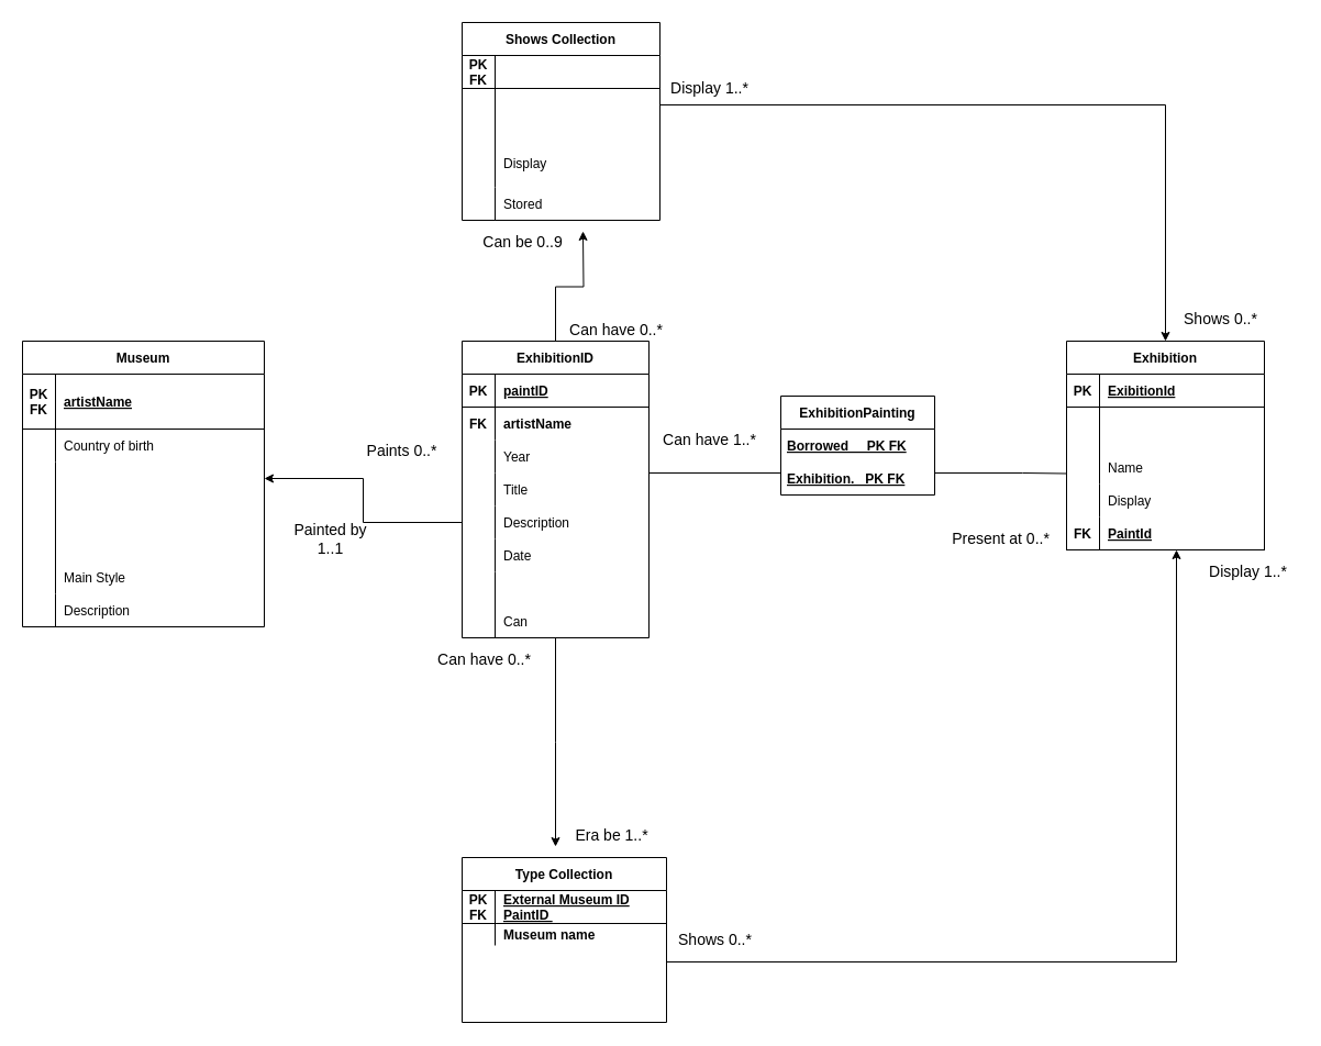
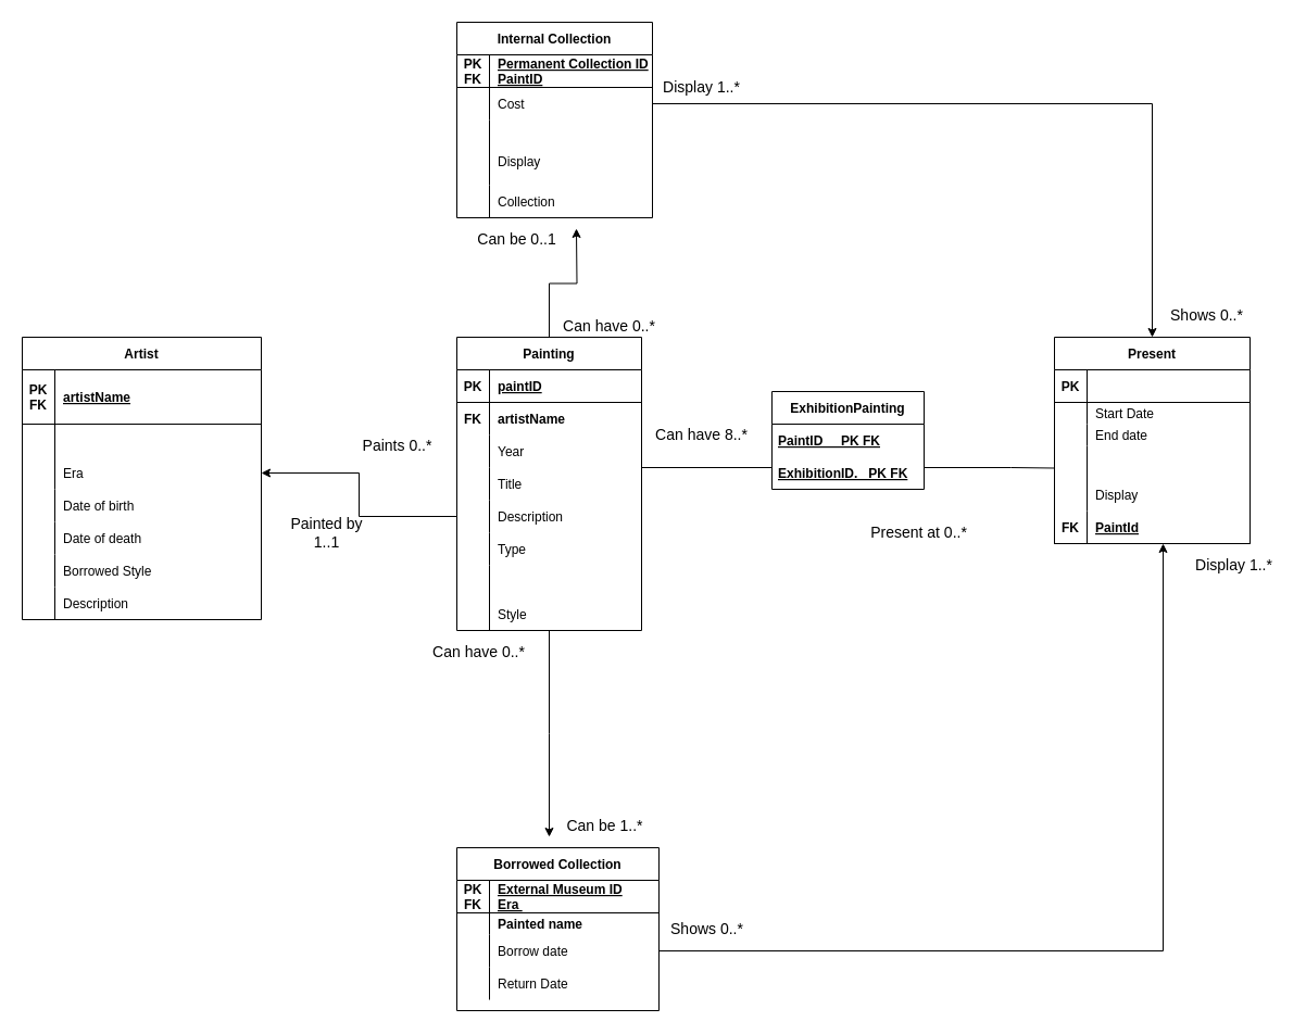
- <mxCell id="50" value="Shows Collection" style="shape=table;startSize=30;container=1;collapsible=1;childLayout=tableLayout;fixedRows=1;rowLines=0;fontStyle=1;align=center;resizeLast=1;" parent="1" vertex="1"><mxGeometry x="420" y="20" width="180" height="180" as="geometry" /></mxCell>
+ <mxCell id="50" value="Internal Collection" style="shape=table;startSize=30;container=1;collapsible=1;childLayout=tableLayout;fixedRows=1;rowLines=0;fontStyle=1;align=center;resizeLast=1;" parent="1" vertex="1"><mxGeometry x="420" y="20" width="180" height="180" as="geometry" /></mxCell>
+ <mxCell id="53" value="Permanent Collection ID&#10;PaintID" style="shape=partialRectangle;connectable=0;fillColor=none;top=0;left=0;bottom=0;right=0;align=left;spacingLeft=6;fontStyle=5;overflow=hidden;" parent="51" vertex="1"><mxGeometry x="30" width="150" height="30" as="geometry"><mxRectangle width="150" height="30" as="alternateBounds" /></mxGeometry></mxCell>
+ <mxCell id="56" value="Cost" style="shape=partialRectangle;connectable=0;fillColor=none;top=0;left=0;bottom=0;right=0;align=left;spacingLeft=6;overflow=hidden;" parent="54" vertex="1"><mxGeometry x="30" width="150" height="30" as="geometry"><mxRectangle width="150" height="30" as="alternateBounds" /></mxGeometry></mxCell>
- <mxCell id="64" value="Stored" style="shape=partialRectangle;connectable=0;fillColor=none;top=0;left=0;bottom=0;right=0;align=left;spacingLeft=6;overflow=hidden;" parent="62" vertex="1"><mxGeometry x="30" width="150" height="30" as="geometry"><mxRectangle width="150" height="30" as="alternateBounds" /></mxGeometry></mxCell>
+ <mxCell id="64" value="Collection" style="shape=partialRectangle;connectable=0;fillColor=none;top=0;left=0;bottom=0;right=0;align=left;spacingLeft=6;overflow=hidden;" parent="62" vertex="1"><mxGeometry x="30" width="150" height="30" as="geometry"><mxRectangle width="150" height="30" as="alternateBounds" /></mxGeometry></mxCell>
- <mxCell id="100" value="Can be 0..9" style="text;html=1;align=center;verticalAlign=middle;resizable=0;points=[];autosize=1;strokeColor=none;fillColor=none;fontSize=14;" parent="1" vertex="1"><mxGeometry x="430" y="210" width="90" height="20" as="geometry" /></mxCell>
+ <mxCell id="100" value="Can be 0..1" style="text;html=1;align=center;verticalAlign=middle;resizable=0;points=[];autosize=1;strokeColor=none;fillColor=none;fontSize=14;" parent="1" vertex="1"><mxGeometry x="430" y="210" width="90" height="20" as="geometry" /></mxCell>
- <mxCell id="28" value="Museum" style="shape=table;startSize=30;container=1;collapsible=1;childLayout=tableLayout;fixedRows=1;rowLines=0;fontStyle=1;align=center;resizeLast=1;" parent="1" vertex="1"><mxGeometry y="310" width="220" height="260" as="geometry" x="20" /></mxCell>
+ <mxCell id="28" value="Artist" style="shape=table;startSize=30;container=1;collapsible=1;childLayout=tableLayout;fixedRows=1;rowLines=0;fontStyle=1;align=center;resizeLast=1;" parent="1" vertex="1"><mxGeometry y="310" width="220" height="260" as="geometry" x="20" /></mxCell>
- <mxCell id="4" value="ExhibitionID" style="shape=table;startSize=30;container=1;collapsible=1;childLayout=tableLayout;fixedRows=1;rowLines=0;fontStyle=1;align=center;resizeLast=1;" parent="1" vertex="1"><mxGeometry x="420" y="310" width="170" height="270" as="geometry"><mxRectangle x="80" y="80" width="80" height="30" as="alternateBounds" /></mxGeometry></mxCell>
+ <mxCell id="4" value="Painting" style="shape=table;startSize=30;container=1;collapsible=1;childLayout=tableLayout;fixedRows=1;rowLines=0;fontStyle=1;align=center;resizeLast=1;" parent="1" vertex="1"><mxGeometry x="420" y="310" width="170" height="270" as="geometry"><mxRectangle x="80" y="80" width="80" height="30" as="alternateBounds" /></mxGeometry></mxCell>
- <mxCell id="78" value="Exhibition" style="shape=table;startSize=30;container=1;collapsible=1;childLayout=tableLayout;fixedRows=1;rowLines=0;fontStyle=1;align=center;resizeLast=1;" parent="1" vertex="1"><mxGeometry x="970" y="310" width="180" height="190" as="geometry" /></mxCell>
+ <mxCell id="78" value="Present" style="shape=table;startSize=30;container=1;collapsible=1;childLayout=tableLayout;fixedRows=1;rowLines=0;fontStyle=1;align=center;resizeLast=1;" parent="1" vertex="1"><mxGeometry x="970" y="310" width="180" height="190" as="geometry" /></mxCell>
- <mxCell id="81" value="ExibitionId" style="shape=partialRectangle;connectable=0;fillColor=none;top=0;left=0;bottom=0;right=0;align=left;spacingLeft=6;fontStyle=5;overflow=hidden;" parent="79" vertex="1"><mxGeometry x="30" width="150" height="30" as="geometry"><mxRectangle width="150" height="30" as="alternateBounds" /></mxGeometry></mxCell>
+ <mxCell id="84" value="Start Date" style="shape=partialRectangle;connectable=0;fillColor=none;top=0;left=0;bottom=0;right=0;align=left;spacingLeft=6;overflow=hidden;" parent="82" vertex="1"><mxGeometry x="30" width="150" height="20" as="geometry"><mxRectangle width="150" height="20" as="alternateBounds" /></mxGeometry></mxCell>
- <mxCell id="104" value="Can have 1..*" style="text;html=1;align=center;verticalAlign=middle;resizable=0;points=[];autosize=1;strokeColor=none;fillColor=none;fontSize=14;" parent="1" vertex="1"><mxGeometry x="595" y="390" width="100" height="20" as="geometry" /></mxCell>
+ <mxCell id="104" value="Can have 8..*" style="text;html=1;align=center;verticalAlign=middle;resizable=0;points=[];autosize=1;strokeColor=none;fillColor=none;fontSize=14;" parent="1" vertex="1"><mxGeometry x="595" y="390" width="100" height="20" as="geometry" /></mxCell>
+ <mxCell id="87" value="End date" style="shape=partialRectangle;connectable=0;fillColor=none;top=0;left=0;bottom=0;right=0;align=left;spacingLeft=6;overflow=hidden;" parent="85" vertex="1"><mxGeometry x="30" width="150" height="20" as="geometry"><mxRectangle width="150" height="20" as="alternateBounds" /></mxGeometry></mxCell>
- <mxCell id="34" value="Country of birth" style="shape=partialRectangle;connectable=0;fillColor=none;top=0;left=0;bottom=0;right=0;align=left;spacingLeft=6;overflow=hidden;" parent="32" vertex="1"><mxGeometry x="30" width="190" height="30" as="geometry"><mxRectangle width="190" height="30" as="alternateBounds" /></mxGeometry></mxCell>
- <mxCell id="113" value="Borrowed     PK FK" style="text;strokeColor=none;fillColor=none;align=left;verticalAlign=middle;spacingLeft=4;spacingRight=4;overflow=hidden;points=[[0,0.5],[1,0.5]];portConstraint=eastwest;rotatable=0;fontStyle=5" vertex="1" parent="112"><mxGeometry y="30" width="140" height="30" as="geometry" /></mxCell>
+ <mxCell id="113" value="PaintID     PK FK" style="text;strokeColor=none;fillColor=none;align=left;verticalAlign=middle;spacingLeft=4;spacingRight=4;overflow=hidden;points=[[0,0.5],[1,0.5]];portConstraint=eastwest;rotatable=0;fontStyle=5" vertex="1" parent="112"><mxGeometry y="30" width="140" height="30" as="geometry" /></mxCell>
- <mxCell id="90" value="Name" style="shape=partialRectangle;connectable=0;fillColor=none;top=0;left=0;bottom=0;right=0;align=left;spacingLeft=6;overflow=hidden;" parent="88" vertex="1"><mxGeometry x="30" width="150" height="30" as="geometry"><mxRectangle width="150" height="30" as="alternateBounds" /></mxGeometry></mxCell>
+ <mxCell id="37" value="Era" style="shape=partialRectangle;connectable=0;fillColor=none;top=0;left=0;bottom=0;right=0;align=left;spacingLeft=6;overflow=hidden;" parent="35" vertex="1"><mxGeometry x="30" width="190" height="30" as="geometry"><mxRectangle width="190" height="30" as="alternateBounds" /></mxGeometry></mxCell>
- <mxCell id="114" value="Exhibition.   PK FK" style="text;strokeColor=none;fillColor=none;align=left;verticalAlign=middle;spacingLeft=4;spacingRight=4;overflow=hidden;points=[[0,0.5],[1,0.5]];portConstraint=eastwest;rotatable=0;fontStyle=5" vertex="1" parent="112"><mxGeometry y="60" width="140" height="30" as="geometry" /></mxCell>
+ <mxCell id="114" value="ExhibitionID.   PK FK" style="text;strokeColor=none;fillColor=none;align=left;verticalAlign=middle;spacingLeft=4;spacingRight=4;overflow=hidden;points=[[0,0.5],[1,0.5]];portConstraint=eastwest;rotatable=0;fontStyle=5" vertex="1" parent="112"><mxGeometry y="60" width="140" height="30" as="geometry" /></mxCell>
+ <mxCell id="40" value="Date of birth" style="shape=partialRectangle;connectable=0;fillColor=none;top=0;left=0;bottom=0;right=0;align=left;spacingLeft=6;overflow=hidden;" parent="38" vertex="1"><mxGeometry x="30" width="190" height="30" as="geometry"><mxRectangle width="190" height="30" as="alternateBounds" /></mxGeometry></mxCell>
- <mxCell id="103" value="Present at 0..*" style="text;html=1;align=center;verticalAlign=middle;resizable=0;points=[];autosize=1;strokeColor=none;fillColor=none;fontSize=14;" parent="1" vertex="1"><mxGeometry x="860" y="480" width="100" height="20" as="geometry" /></mxCell>
+ <mxCell id="103" value="Present at 0..*" style="text;html=1;align=center;verticalAlign=middle;resizable=0;points=[];autosize=1;strokeColor=none;fillColor=none;fontSize=14;" parent="1" vertex="1"><mxGeometry x="795" y="480" width="100" height="20" as="geometry" /></mxCell>
+ <mxCell id="43" value="Date of death" style="shape=partialRectangle;connectable=0;fillColor=none;top=0;left=0;bottom=0;right=0;align=left;spacingLeft=6;overflow=hidden;" parent="41" vertex="1"><mxGeometry x="30" width="190" height="30" as="geometry"><mxRectangle width="190" height="30" as="alternateBounds" /></mxGeometry></mxCell>
- <mxCell id="22" value="Date" style="shape=partialRectangle;connectable=0;fillColor=none;top=0;left=0;bottom=0;right=0;align=left;spacingLeft=6;overflow=hidden;" parent="20" vertex="1"><mxGeometry x="30" width="140" height="30" as="geometry"><mxRectangle width="140" height="30" as="alternateBounds" /></mxGeometry></mxCell>
+ <mxCell id="22" value="Type" style="shape=partialRectangle;connectable=0;fillColor=none;top=0;left=0;bottom=0;right=0;align=left;spacingLeft=6;overflow=hidden;" parent="20" vertex="1"><mxGeometry x="30" width="140" height="30" as="geometry"><mxRectangle width="140" height="30" as="alternateBounds" /></mxGeometry></mxCell>
- <mxCell id="46" value="Main Style" style="shape=partialRectangle;connectable=0;fillColor=none;top=0;left=0;bottom=0;right=0;align=left;spacingLeft=6;overflow=hidden;" parent="44" vertex="1"><mxGeometry x="30" width="190" height="30" as="geometry"><mxRectangle width="190" height="30" as="alternateBounds" /></mxGeometry></mxCell>
+ <mxCell id="46" value="Borrowed Style" style="shape=partialRectangle;connectable=0;fillColor=none;top=0;left=0;bottom=0;right=0;align=left;spacingLeft=6;overflow=hidden;" parent="44" vertex="1"><mxGeometry x="30" width="190" height="30" as="geometry"><mxRectangle width="190" height="30" as="alternateBounds" /></mxGeometry></mxCell>
- <mxCell id="27" value="Can" style="shape=partialRectangle;connectable=0;fillColor=none;top=0;left=0;bottom=0;right=0;align=left;spacingLeft=6;overflow=hidden;" parent="25" vertex="1"><mxGeometry x="30" width="140" height="30" as="geometry"><mxRectangle width="140" height="30" as="alternateBounds" /></mxGeometry></mxCell>
+ <mxCell id="27" value="Style" style="shape=partialRectangle;connectable=0;fillColor=none;top=0;left=0;bottom=0;right=0;align=left;spacingLeft=6;overflow=hidden;" parent="25" vertex="1"><mxGeometry x="30" width="140" height="30" as="geometry"><mxRectangle width="140" height="30" as="alternateBounds" /></mxGeometry></mxCell>
- <mxCell id="101" value="Era be 1..*" style="text;html=1;align=center;verticalAlign=middle;resizable=0;points=[];autosize=1;strokeColor=none;fillColor=none;fontSize=14;" parent="1" vertex="1"><mxGeometry x="511" y="750" width="90" height="20" as="geometry" /></mxCell>
+ <mxCell id="101" value="Can be 1..*" style="text;html=1;align=center;verticalAlign=middle;resizable=0;points=[];autosize=1;strokeColor=none;fillColor=none;fontSize=14;" parent="1" vertex="1"><mxGeometry x="511" y="750" width="90" height="20" as="geometry" /></mxCell>
- <mxCell id="65" value="Type Collection" style="shape=table;startSize=30;container=1;collapsible=1;childLayout=tableLayout;fixedRows=1;rowLines=0;fontStyle=1;align=center;resizeLast=1;" parent="1" vertex="1"><mxGeometry x="420" y="780" width="186" height="150" as="geometry" /></mxCell>
+ <mxCell id="65" value="Borrowed Collection" style="shape=table;startSize=30;container=1;collapsible=1;childLayout=tableLayout;fixedRows=1;rowLines=0;fontStyle=1;align=center;resizeLast=1;" parent="1" vertex="1"><mxGeometry x="420" y="780" width="186" height="150" as="geometry" /></mxCell>
- <mxCell id="68" value="External Museum ID&#10;PaintID " style="shape=partialRectangle;connectable=0;fillColor=none;top=0;left=0;bottom=0;right=0;align=left;spacingLeft=6;fontStyle=5;overflow=hidden;" parent="66" vertex="1"><mxGeometry x="30" width="156" height="30" as="geometry"><mxRectangle width="156" height="30" as="alternateBounds" /></mxGeometry></mxCell>
+ <mxCell id="68" value="External Museum ID&#10;Era " style="shape=partialRectangle;connectable=0;fillColor=none;top=0;left=0;bottom=0;right=0;align=left;spacingLeft=6;fontStyle=5;overflow=hidden;" parent="66" vertex="1"><mxGeometry x="30" width="156" height="30" as="geometry"><mxRectangle width="156" height="30" as="alternateBounds" /></mxGeometry></mxCell>
- <mxCell id="71" value="Museum name" style="shape=partialRectangle;connectable=0;fillColor=none;top=0;left=0;bottom=0;right=0;align=left;spacingLeft=6;overflow=hidden;fontStyle=1" parent="69" vertex="1"><mxGeometry x="30" width="156" height="20" as="geometry"><mxRectangle width="156" height="20" as="alternateBounds" /></mxGeometry></mxCell>
+ <mxCell id="71" value="Painted name" style="shape=partialRectangle;connectable=0;fillColor=none;top=0;left=0;bottom=0;right=0;align=left;spacingLeft=6;overflow=hidden;fontStyle=1" parent="69" vertex="1"><mxGeometry x="30" width="156" height="20" as="geometry"><mxRectangle width="156" height="20" as="alternateBounds" /></mxGeometry></mxCell>
+ <mxCell id="74" value="Borrow date" style="shape=partialRectangle;connectable=0;fillColor=none;top=0;left=0;bottom=0;right=0;align=left;spacingLeft=6;overflow=hidden;" parent="72" vertex="1"><mxGeometry x="30" width="156" height="30" as="geometry"><mxRectangle width="156" height="30" as="alternateBounds" /></mxGeometry></mxCell>
+ <mxCell id="77" value="Return Date" style="shape=partialRectangle;connectable=0;fillColor=none;top=0;left=0;bottom=0;right=0;align=left;spacingLeft=6;overflow=hidden;" parent="75" vertex="1"><mxGeometry x="30" width="156" height="30" as="geometry"><mxRectangle width="156" height="30" as="alternateBounds" /></mxGeometry></mxCell>
